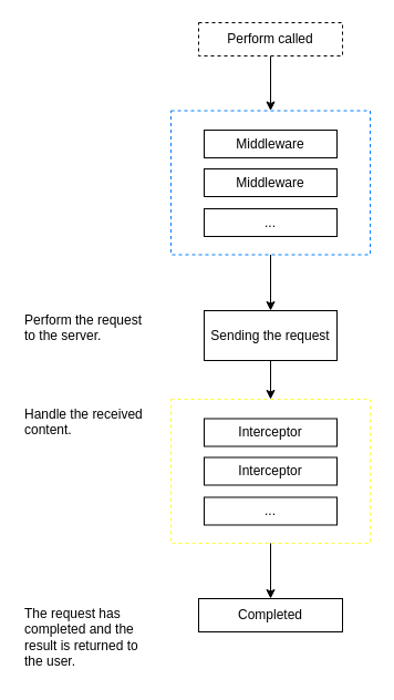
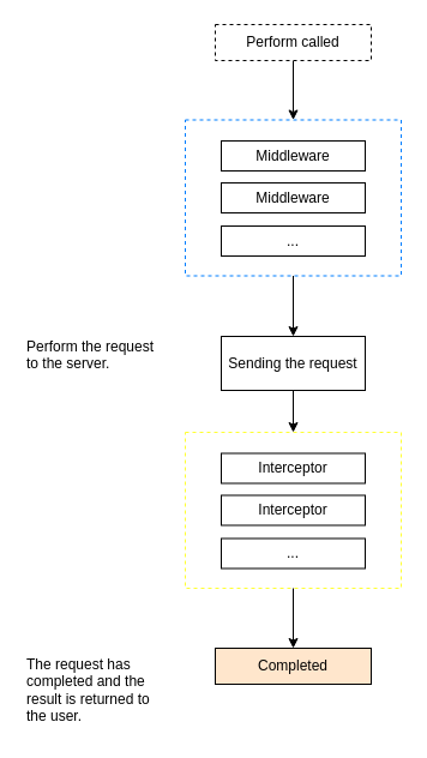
- <mxCell id="17" value="Handle the received content." style="text;html=1;align=left;verticalAlign=top;whiteSpace=wrap;rounded=0;" vertex="1" parent="1"><mxGeometry x="20" y="359.75" width="120" height="60.5" as="geometry" /></mxCell>
- <mxCell id="16" value="Completed" style="rounded=0;whiteSpace=wrap;html=1;" vertex="1" parent="1"><mxGeometry x="179" y="540" width="130" height="30" as="geometry" /></mxCell>
+ <mxCell id="16" value="Completed" style="rounded=0;whiteSpace=wrap;html=1;fillColor=#ffe6cc;" vertex="1" parent="1"><mxGeometry x="179" y="540" width="130" height="30" as="geometry" /></mxCell>
